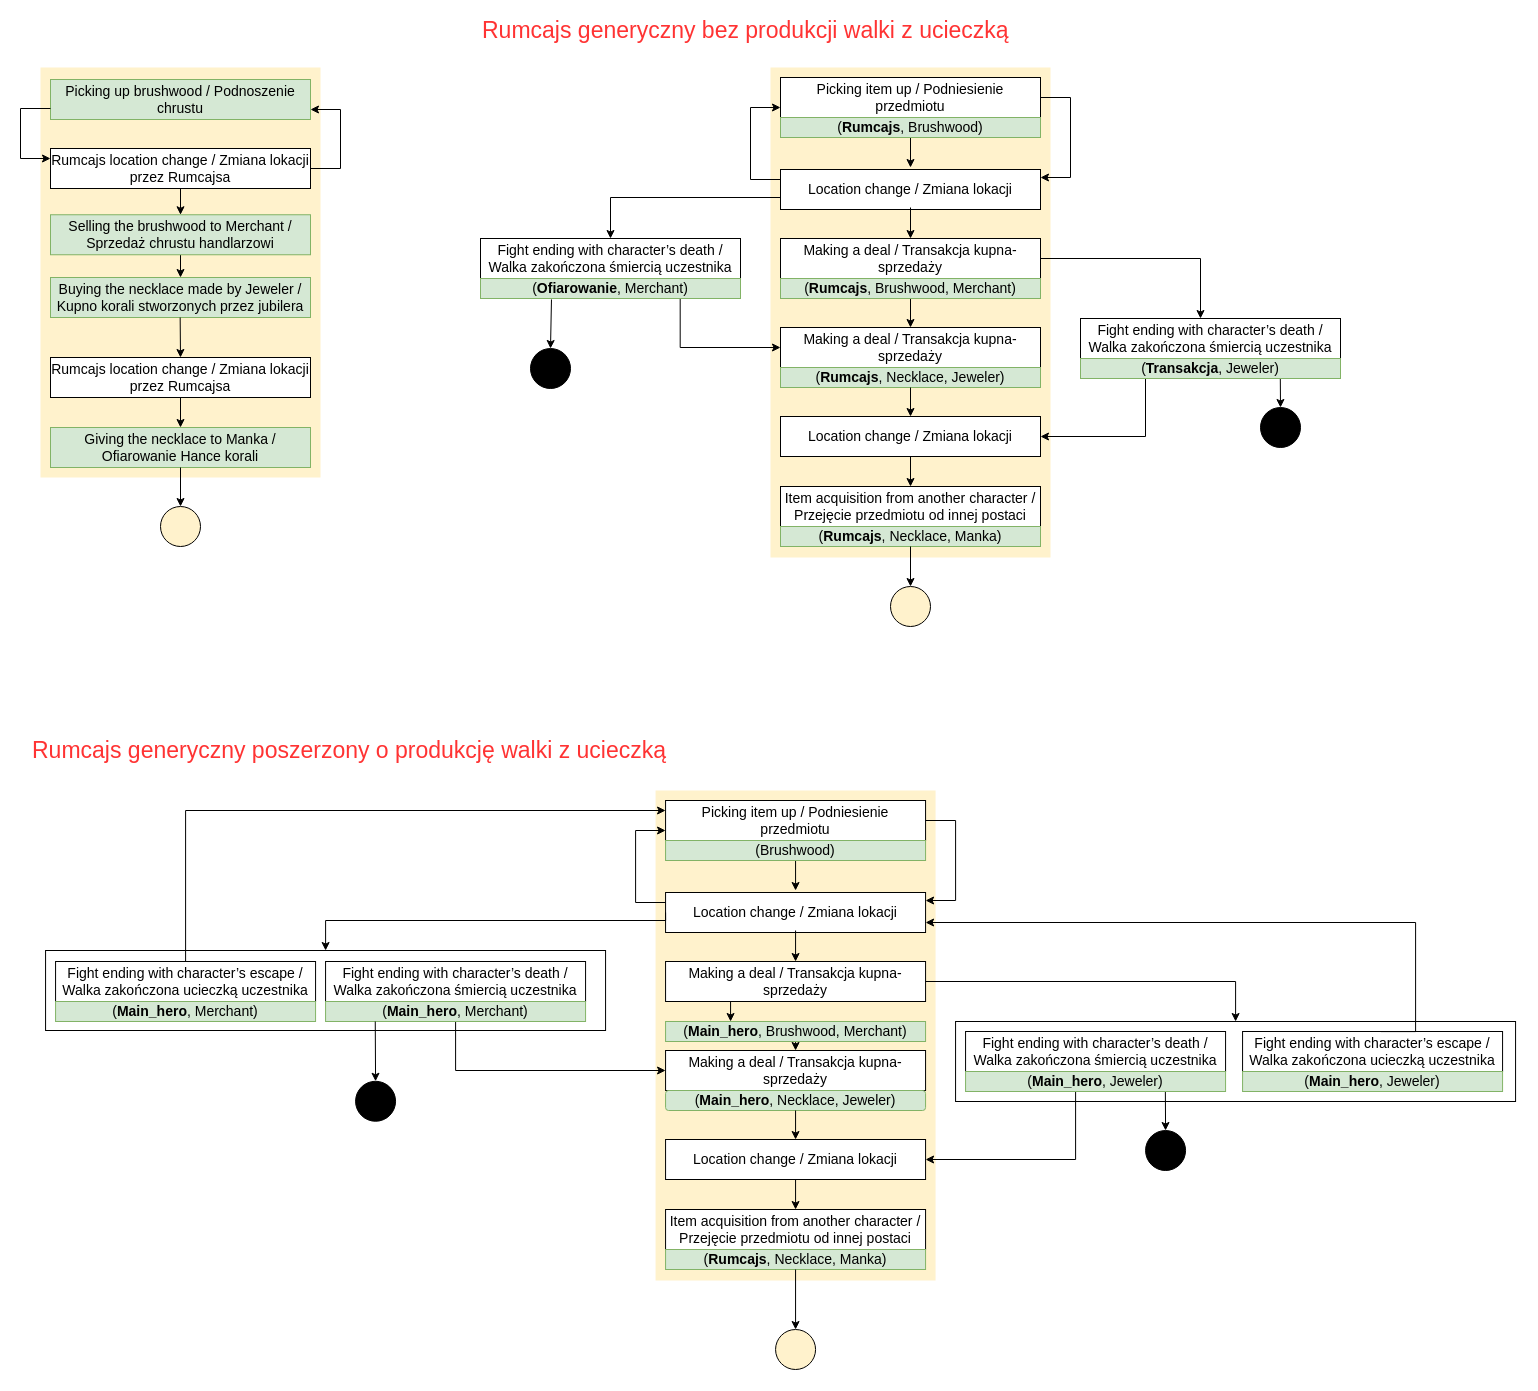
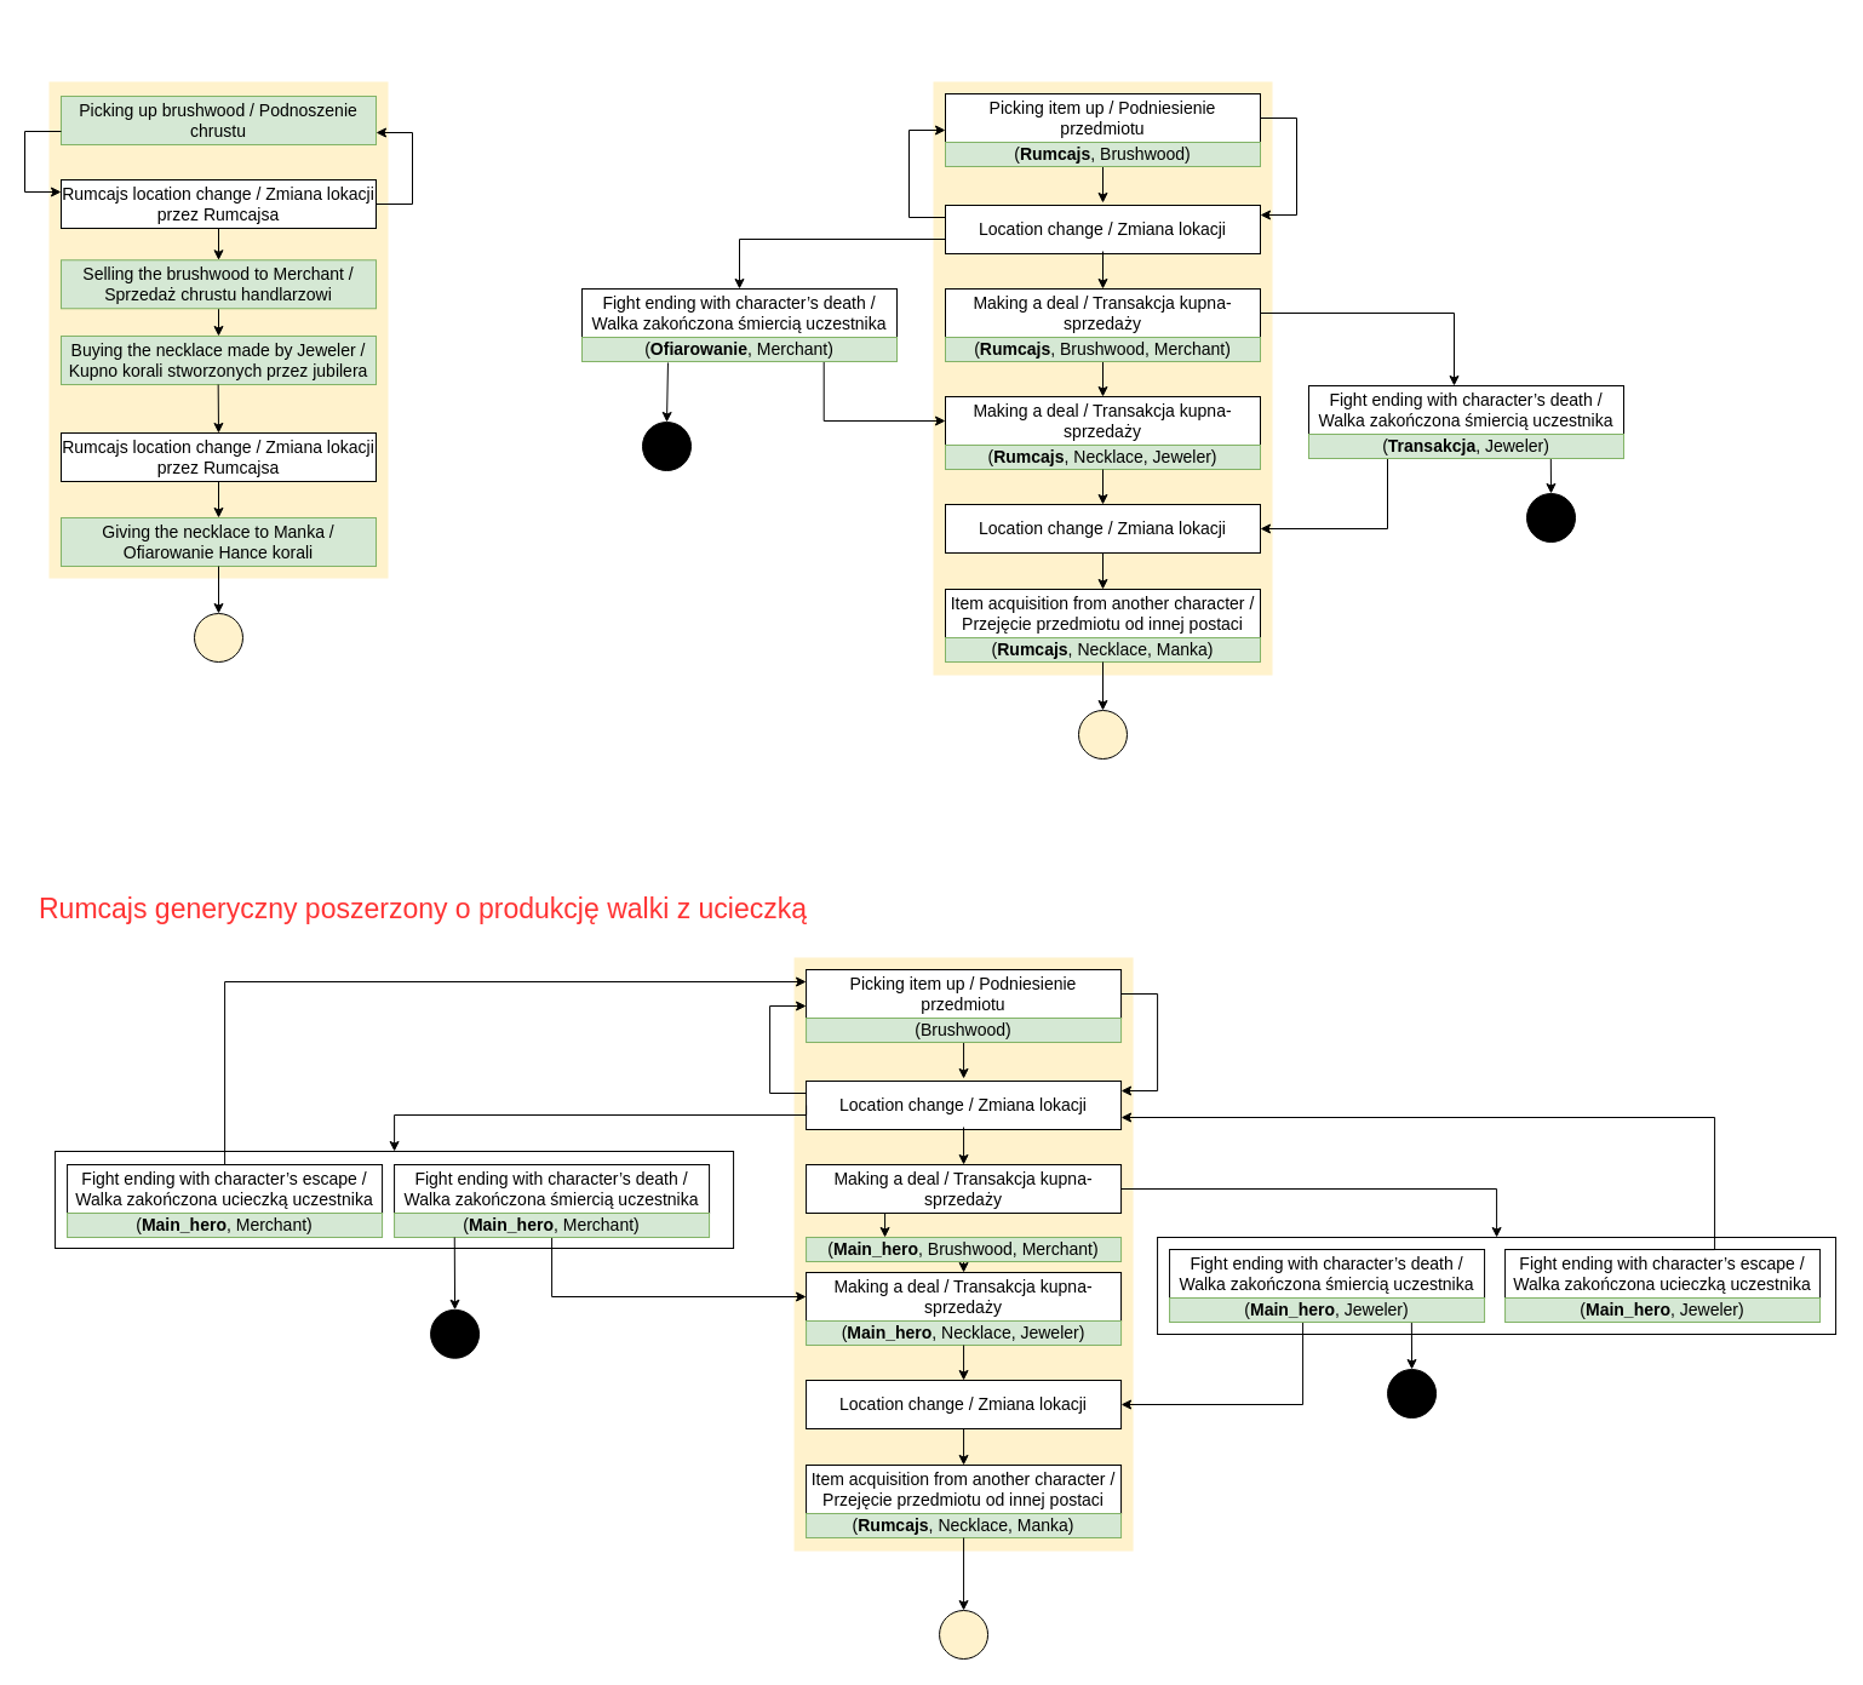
- <mxCell id="101" value="&lt;font style=&quot;font-size: 23px&quot; color=&quot;#ff3333&quot;&gt;Rumcajs generyczny bez produkcji walki z ucieczką&lt;/font&gt;" style="text;html=1;strokeColor=none;fillColor=none;align=left;verticalAlign=middle;whiteSpace=wrap;rounded=0;" parent="1" vertex="1"><mxGeometry x="480" y="20" width="534.93" height="20" as="geometry" /></mxCell>
- <mxCell id="32" value="&lt;font face=&quot;arial&quot;&gt;&lt;span style=&quot;font-size: 14px&quot;&gt;(&lt;/span&gt;&lt;/font&gt;&lt;span style=&quot;font-family: &amp;#34;arial&amp;#34; ; font-size: 14px&quot;&gt;&lt;b&gt;Main_hero&lt;/b&gt;,&amp;nbsp;&lt;/span&gt;&lt;font face=&quot;arial&quot;&gt;&lt;span style=&quot;font-size: 14px&quot;&gt;Necklace, Jeweler)&lt;/span&gt;&lt;/font&gt;" style="whiteSpace=wrap;html=1;sketch=0;fillColor=#d5e8d4;strokeColor=#82b366;align=center;rounded=1;" parent="1" vertex="1"><mxGeometry x="665.07" y="1090" width="260" height="20" as="geometry" /></mxCell>
+ <mxCell id="32" value="&lt;font face=&quot;arial&quot;&gt;&lt;span style=&quot;font-size: 14px&quot;&gt;(&lt;/span&gt;&lt;/font&gt;&lt;span style=&quot;font-family: &amp;#34;arial&amp;#34; ; font-size: 14px&quot;&gt;&lt;b&gt;Main_hero&lt;/b&gt;,&amp;nbsp;&lt;/span&gt;&lt;font face=&quot;arial&quot;&gt;&lt;span style=&quot;font-size: 14px&quot;&gt;Necklace, Jeweler)&lt;/span&gt;&lt;/font&gt;" style="rounded=0;whiteSpace=wrap;html=1;sketch=0;fillColor=#d5e8d4;strokeColor=#82b366;align=center;" parent="1" vertex="1"><mxGeometry x="665.07" y="1090" width="260" height="20" as="geometry" /></mxCell>
